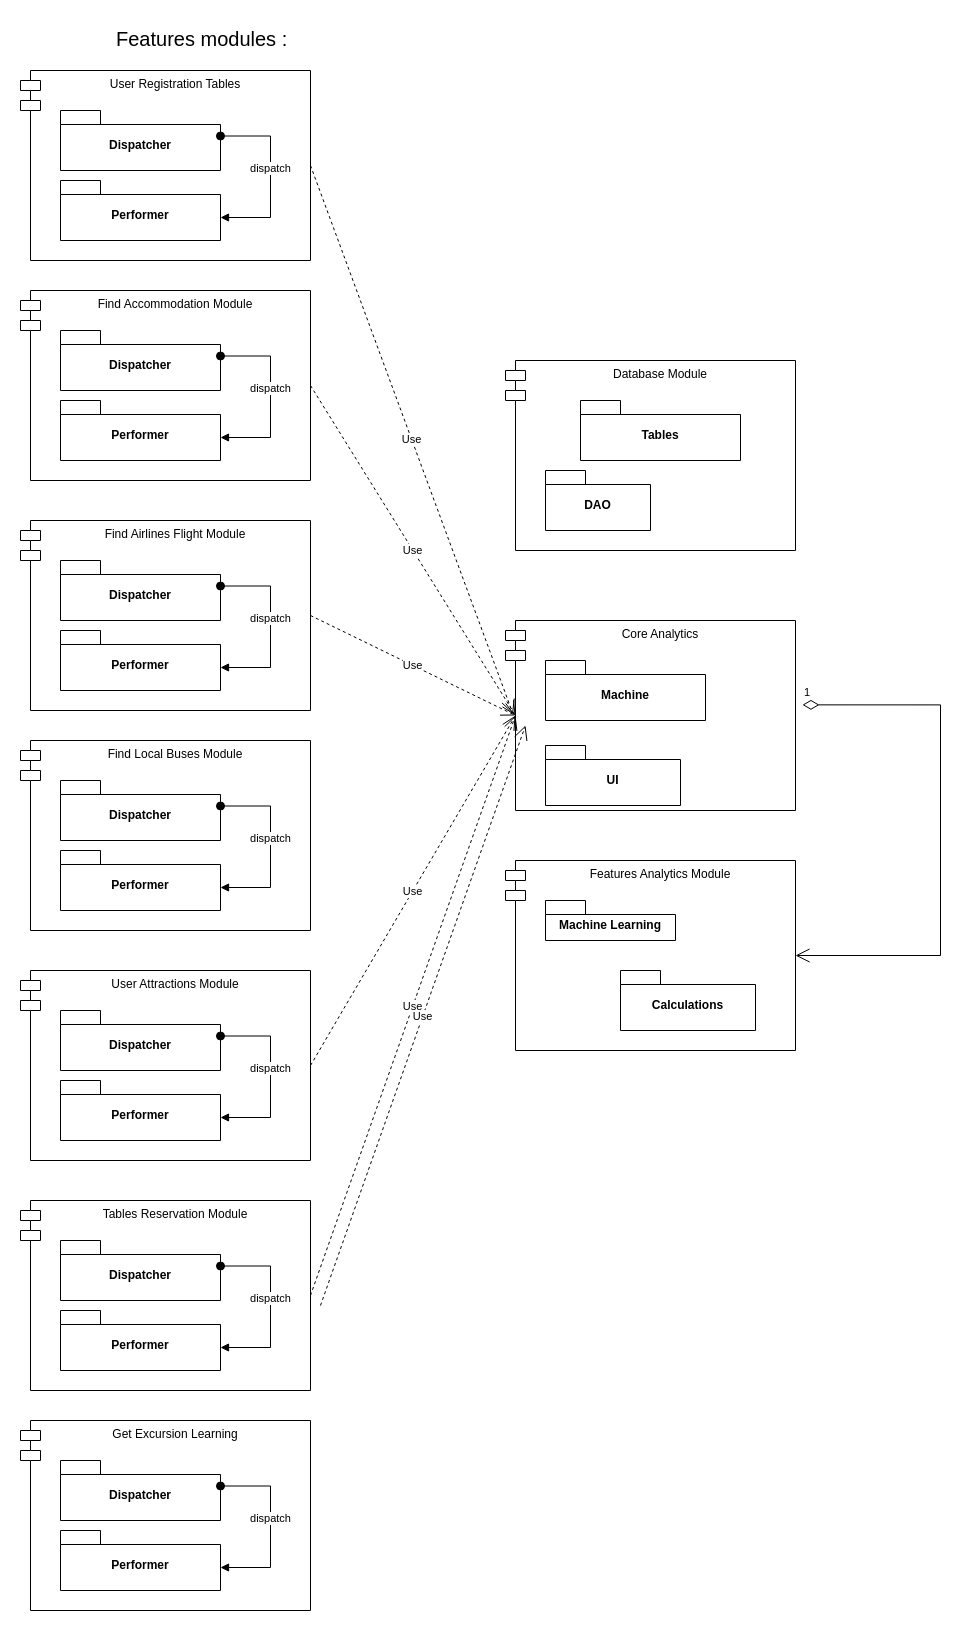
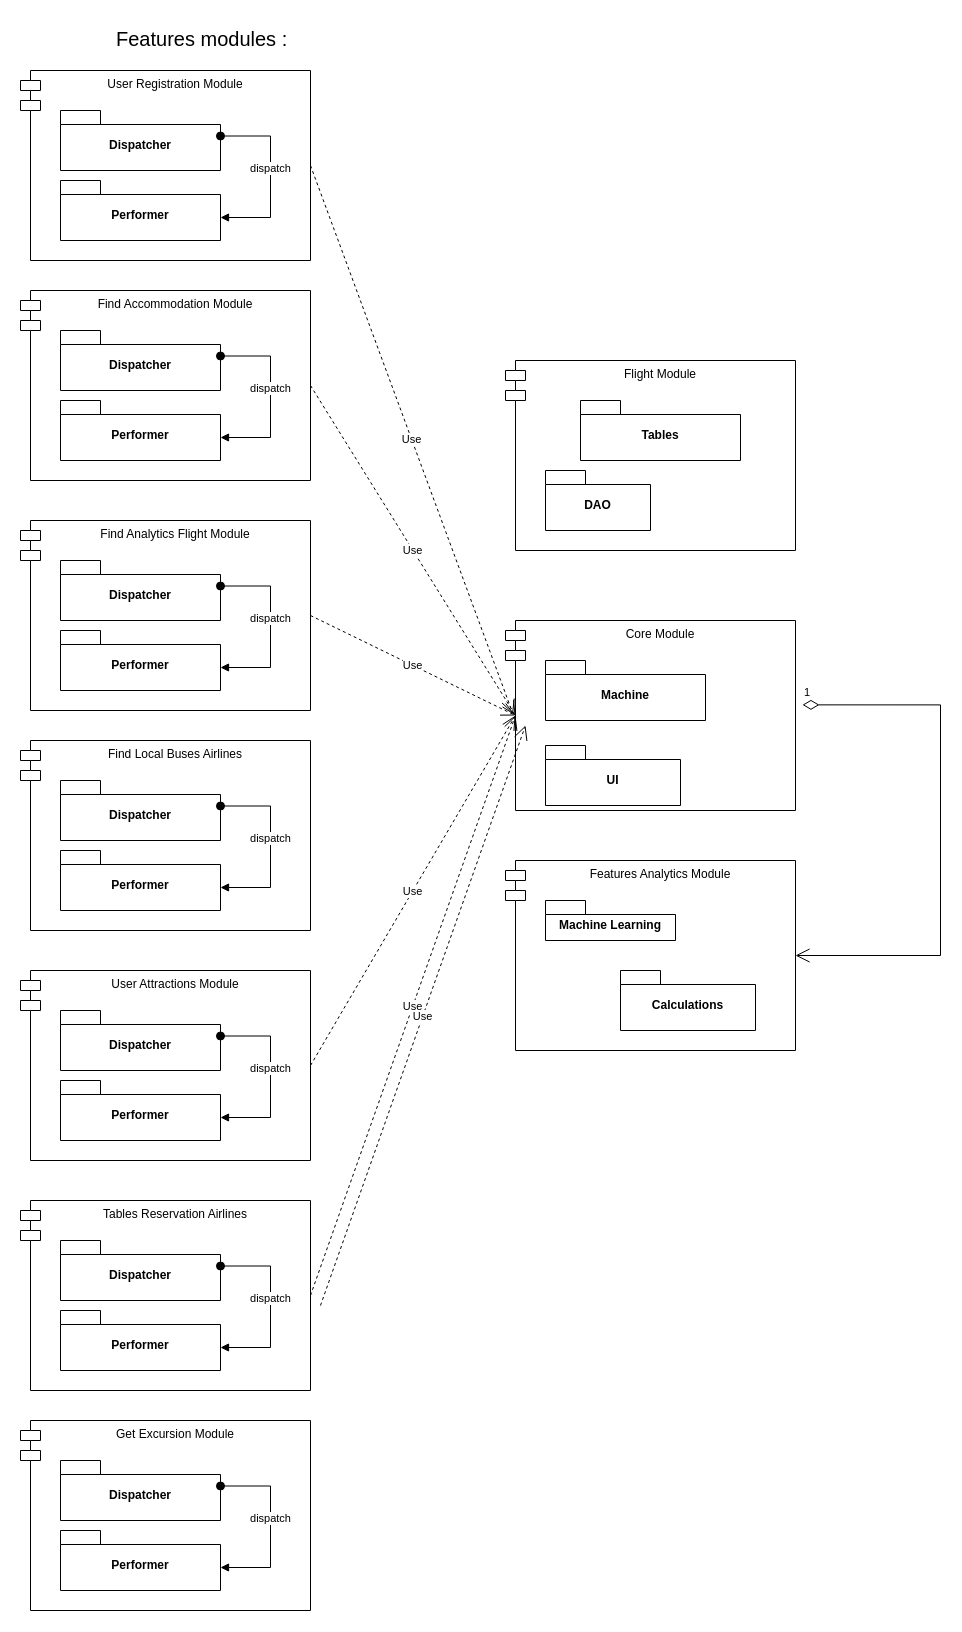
- <mxCell id="2" value="User Registration Tables" style="shape=module;align=left;spacingLeft=20;align=center;verticalAlign=top;whiteSpace=wrap;html=1;" vertex="1" parent="1"><mxGeometry x="20" y="70" width="290" height="190" as="geometry" /></mxCell>
+ <mxCell id="2" value="User Registration Module" style="shape=module;align=left;spacingLeft=20;align=center;verticalAlign=top;whiteSpace=wrap;html=1;" vertex="1" parent="1"><mxGeometry x="20" y="70" width="290" height="190" as="geometry" /></mxCell>
- <mxCell id="31" value="Database Module" style="shape=module;align=left;spacingLeft=20;align=center;verticalAlign=top;whiteSpace=wrap;html=1;" vertex="1" parent="1"><mxGeometry x="505" y="360" width="290" height="190" as="geometry" /></mxCell>
+ <mxCell id="31" value="Flight Module" style="shape=module;align=left;spacingLeft=20;align=center;verticalAlign=top;whiteSpace=wrap;html=1;" vertex="1" parent="1"><mxGeometry x="505" y="360" width="290" height="190" as="geometry" /></mxCell>
- <mxCell id="10" value="Find Airlines Flight Module" style="shape=module;align=left;spacingLeft=20;align=center;verticalAlign=top;whiteSpace=wrap;html=1;" vertex="1" parent="1"><mxGeometry x="20" y="520" width="290" height="190" as="geometry" /></mxCell>
+ <mxCell id="10" value="Find Analytics Flight Module" style="shape=module;align=left;spacingLeft=20;align=center;verticalAlign=top;whiteSpace=wrap;html=1;" vertex="1" parent="1"><mxGeometry x="20" y="520" width="290" height="190" as="geometry" /></mxCell>
- <mxCell id="34" value="Core Analytics" style="shape=module;align=left;spacingLeft=20;align=center;verticalAlign=top;whiteSpace=wrap;html=1;" vertex="1" parent="1"><mxGeometry x="505" y="620" width="290" height="190" as="geometry" /></mxCell>
+ <mxCell id="34" value="Core Module" style="shape=module;align=left;spacingLeft=20;align=center;verticalAlign=top;whiteSpace=wrap;html=1;" vertex="1" parent="1"><mxGeometry x="505" y="620" width="290" height="190" as="geometry" /></mxCell>
- <mxCell id="14" value="Find Local Buses Module" style="shape=module;align=left;spacingLeft=20;align=center;verticalAlign=top;whiteSpace=wrap;html=1;" vertex="1" parent="1"><mxGeometry x="20" y="740" width="290" height="190" as="geometry" /></mxCell>
+ <mxCell id="14" value="Find Local Buses Airlines" style="shape=module;align=left;spacingLeft=20;align=center;verticalAlign=top;whiteSpace=wrap;html=1;" vertex="1" parent="1"><mxGeometry x="20" y="740" width="290" height="190" as="geometry" /></mxCell>
- <mxCell id="23" value="Tables Reservation Module" style="shape=module;align=left;spacingLeft=20;align=center;verticalAlign=top;whiteSpace=wrap;html=1;" vertex="1" parent="1"><mxGeometry x="20" y="1200" width="290" height="190" as="geometry" /></mxCell>
+ <mxCell id="23" value="Tables Reservation Airlines" style="shape=module;align=left;spacingLeft=20;align=center;verticalAlign=top;whiteSpace=wrap;html=1;" vertex="1" parent="1"><mxGeometry x="20" y="1200" width="290" height="190" as="geometry" /></mxCell>
- <mxCell id="27" value="Get Excursion Learning" style="shape=module;align=left;spacingLeft=20;align=center;verticalAlign=top;whiteSpace=wrap;html=1;" vertex="1" parent="1"><mxGeometry x="20" y="1420" width="290" height="190" as="geometry" /></mxCell>
+ <mxCell id="27" value="Get Excursion Module" style="shape=module;align=left;spacingLeft=20;align=center;verticalAlign=top;whiteSpace=wrap;html=1;" vertex="1" parent="1"><mxGeometry x="20" y="1420" width="290" height="190" as="geometry" /></mxCell>
